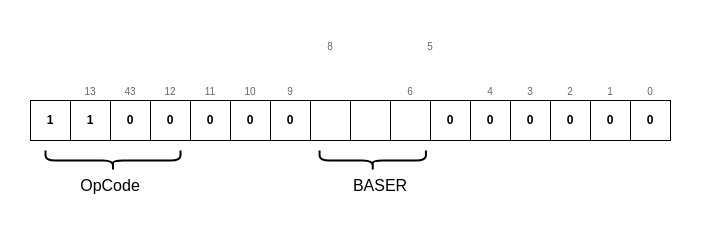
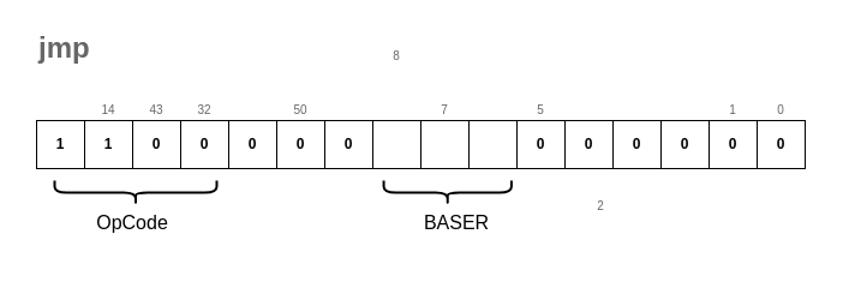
+ <mxCell id="38" value="jmp" style="text;strokeColor=none;fillColor=none;html=1;fontSize=24;fontStyle=1;verticalAlign=middle;align=left;fontColor=#666666;" parent="1" vertex="1"><mxGeometry x="30" y="20" width="100" height="40" as="geometry" /></mxCell>
- <mxCell id="28" value="5" style="text;html=1;strokeColor=none;fillColor=none;align=center;verticalAlign=bottom;whiteSpace=wrap;rounded=0;fontSize=10;fontColor=#666666;" parent="1" vertex="1"><mxGeometry x="410" y="25" width="40" height="30" as="geometry" /></mxCell>
+ <mxCell id="28" value="5" style="text;html=1;strokeColor=none;fillColor=none;align=center;verticalAlign=bottom;whiteSpace=wrap;rounded=0;fontSize=10;fontColor=#666666;" parent="1" vertex="1"><mxGeometry x="430" y="70" width="40" height="30" as="geometry" /></mxCell>
- <mxCell id="34" value="11" style="text;html=1;strokeColor=none;fillColor=none;align=center;verticalAlign=bottom;whiteSpace=wrap;rounded=0;fontSize=10;fontColor=#666666;" parent="1" vertex="1"><mxGeometry x="190" y="70" width="40" height="30" as="geometry" /></mxCell>
- <mxCell id="32" value="9" style="text;html=1;strokeColor=none;fillColor=none;align=center;verticalAlign=bottom;whiteSpace=wrap;rounded=0;fontSize=10;fontColor=#666666;" parent="1" vertex="1"><mxGeometry x="270" y="70" width="40" height="30" as="geometry" /></mxCell>
+ <mxCell id="30" value="7" style="text;html=1;strokeColor=none;fillColor=none;align=center;verticalAlign=bottom;whiteSpace=wrap;rounded=0;fontSize=10;fontColor=#666666;" parent="1" vertex="1"><mxGeometry x="350" y="70" width="40" height="30" as="geometry" /></mxCell>
- <mxCell id="29" value="6" style="text;html=1;strokeColor=none;fillColor=none;align=center;verticalAlign=bottom;whiteSpace=wrap;rounded=0;fontSize=10;fontColor=#666666;" parent="1" vertex="1"><mxGeometry x="390" y="70" width="40" height="30" as="geometry" /></mxCell>
- <mxCell id="27" value="4" style="text;html=1;strokeColor=none;fillColor=none;align=center;verticalAlign=bottom;whiteSpace=wrap;rounded=0;fontSize=10;fontColor=#666666;" parent="1" vertex="1"><mxGeometry x="470" y="70" width="40" height="30" as="geometry" /></mxCell>
- <mxCell id="26" value="3" style="text;html=1;strokeColor=none;fillColor=none;align=center;verticalAlign=bottom;whiteSpace=wrap;rounded=0;fontSize=10;fontColor=#666666;" parent="1" vertex="1"><mxGeometry x="510" y="70" width="40" height="30" as="geometry" /></mxCell>
- <mxCell id="25" value="2" style="text;html=1;strokeColor=none;fillColor=none;align=center;verticalAlign=bottom;whiteSpace=wrap;rounded=0;fontSize=10;fontColor=#666666;" parent="1" vertex="1"><mxGeometry x="550" y="70" width="40" height="30" as="geometry" /></mxCell>
+ <mxCell id="25" value="2" style="text;html=1;strokeColor=none;fillColor=none;align=center;verticalAlign=bottom;whiteSpace=wrap;rounded=0;fontSize=10;fontColor=#666666;" parent="1" vertex="1"><mxGeometry x="480" y="150" width="40" height="30" as="geometry" /></mxCell>
- <mxCell id="37" value="13" style="text;html=1;strokeColor=none;fillColor=none;align=center;verticalAlign=bottom;whiteSpace=wrap;rounded=0;fontSize=10;fontColor=#666666;" parent="1" vertex="1"><mxGeometry x="70" y="70" width="40" height="30" as="geometry" /></mxCell>
+ <mxCell id="37" value="14" style="text;html=1;strokeColor=none;fillColor=none;align=center;verticalAlign=bottom;whiteSpace=wrap;rounded=0;fontSize=10;fontColor=#666666;" parent="1" vertex="1"><mxGeometry x="70" y="70" width="40" height="30" as="geometry" /></mxCell>
- <mxCell id="35" value="12" style="text;html=1;strokeColor=none;fillColor=none;align=center;verticalAlign=bottom;whiteSpace=wrap;rounded=0;fontSize=10;fontColor=#666666;" parent="1" vertex="1"><mxGeometry x="150" y="70" width="40" height="30" as="geometry" /></mxCell>
+ <mxCell id="35" value="32" style="text;html=1;strokeColor=none;fillColor=none;align=center;verticalAlign=bottom;whiteSpace=wrap;rounded=0;fontSize=10;fontColor=#666666;" parent="1" vertex="1"><mxGeometry x="150" y="70" width="40" height="30" as="geometry" /></mxCell>
- <mxCell id="33" value="10" style="text;html=1;strokeColor=none;fillColor=none;align=center;verticalAlign=bottom;whiteSpace=wrap;rounded=0;fontSize=10;fontColor=#666666;" parent="1" vertex="1"><mxGeometry x="230" y="70" width="40" height="30" as="geometry" /></mxCell>
+ <mxCell id="33" value="50" style="text;html=1;strokeColor=none;fillColor=none;align=center;verticalAlign=bottom;whiteSpace=wrap;rounded=0;fontSize=10;fontColor=#666666;" parent="1" vertex="1"><mxGeometry x="230" y="70" width="40" height="30" as="geometry" /></mxCell>
